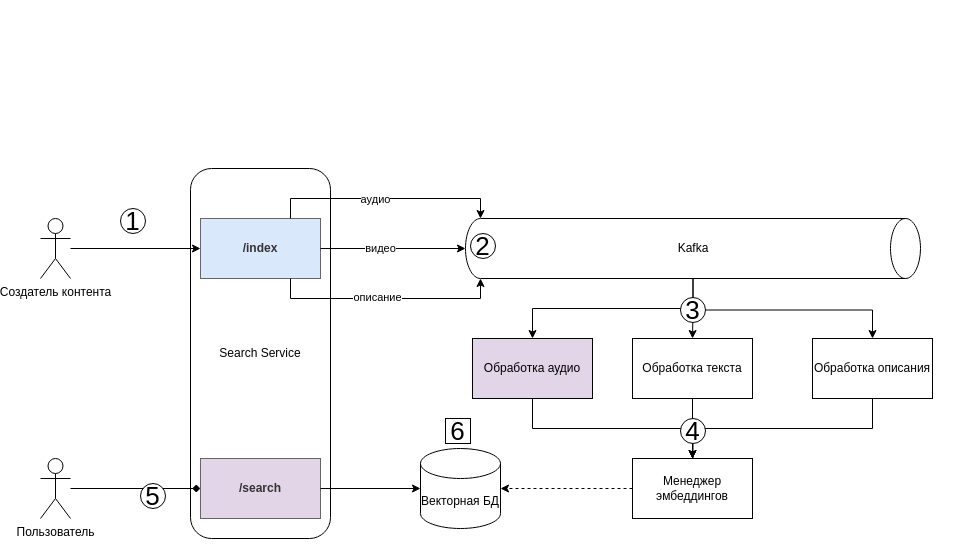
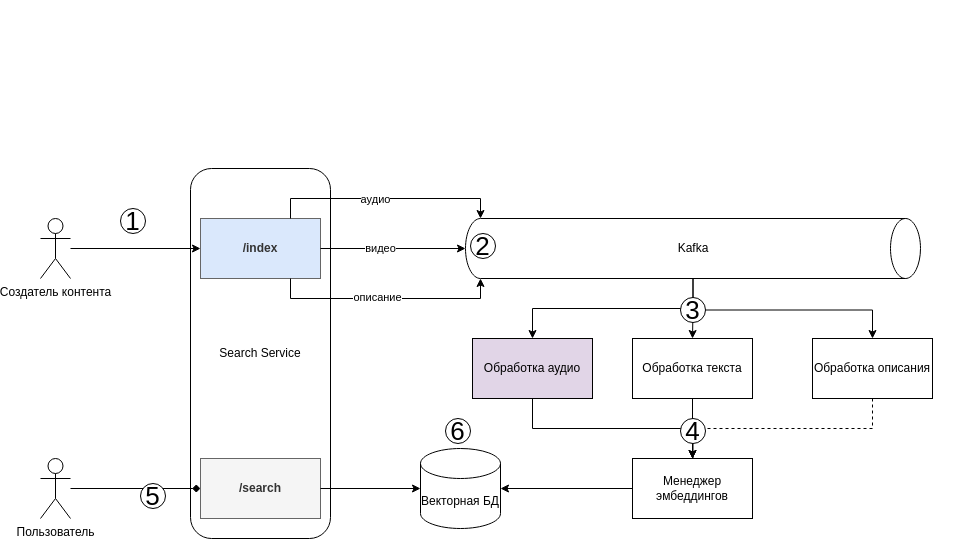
- <mxCell id="27" style="edgeStyle=orthogonalEdgeStyle;rounded=0;orthogonalLoop=1;jettySize=auto;html=1;entryX=0.5;entryY=0;entryDx=0;entryDy=0;exitX=0.5;exitY=1;exitDx=0;exitDy=0;" edge="1" parent="1" source="28" target="29"><mxGeometry relative="1" as="geometry" /></mxCell>
+ <mxCell id="27" style="edgeStyle=orthogonalEdgeStyle;rounded=0;orthogonalLoop=1;jettySize=auto;html=1;entryX=0.5;entryY=0;entryDx=0;entryDy=0;exitX=0.5;exitY=1;exitDx=0;exitDy=0;dashed=1;" edge="1" parent="1" source="28" target="29"><mxGeometry relative="1" as="geometry" /></mxCell>
- <mxCell id="36" value="&lt;font style=&quot;font-size: 26px;&quot;&gt;6&lt;/font&gt;" style="whiteSpace=wrap;html=1;aspect=fixed;rounded=0;" vertex="1" parent="1"><mxGeometry x="425" y="418" width="25" height="25" as="geometry" /></mxCell>
+ <mxCell id="36" value="&lt;font style=&quot;font-size: 26px;&quot;&gt;6&lt;/font&gt;" style="ellipse;whiteSpace=wrap;html=1;aspect=fixed;" vertex="1" parent="1"><mxGeometry x="425" y="418" width="25" height="25" as="geometry" /></mxCell>
- <mxCell id="8" value="&lt;b&gt;/search&lt;/b&gt;" style="rounded=0;whiteSpace=wrap;html=1;fillColor=#e1d5e7;fontColor=#333333;strokeColor=#666666;" vertex="1" parent="1"><mxGeometry x="180" y="458" width="120" height="60" as="geometry" /></mxCell>
+ <mxCell id="8" value="&lt;b&gt;/search&lt;/b&gt;" style="rounded=0;whiteSpace=wrap;html=1;fillColor=#f5f5f5;fontColor=#333333;strokeColor=#666666;" vertex="1" parent="1"><mxGeometry x="180" y="458" width="120" height="60" as="geometry" /></mxCell>
- <mxCell id="30" style="edgeStyle=orthogonalEdgeStyle;rounded=0;orthogonalLoop=1;jettySize=auto;html=1;entryX=1;entryY=0.5;entryDx=0;entryDy=0;entryPerimeter=0;dashed=1;" edge="1" parent="1" source="29" target="9"><mxGeometry relative="1" as="geometry" /></mxCell>
+ <mxCell id="30" style="edgeStyle=orthogonalEdgeStyle;rounded=0;orthogonalLoop=1;jettySize=auto;html=1;entryX=1;entryY=0.5;entryDx=0;entryDy=0;entryPerimeter=0;" edge="1" parent="1" source="29" target="9"><mxGeometry relative="1" as="geometry" /></mxCell>
